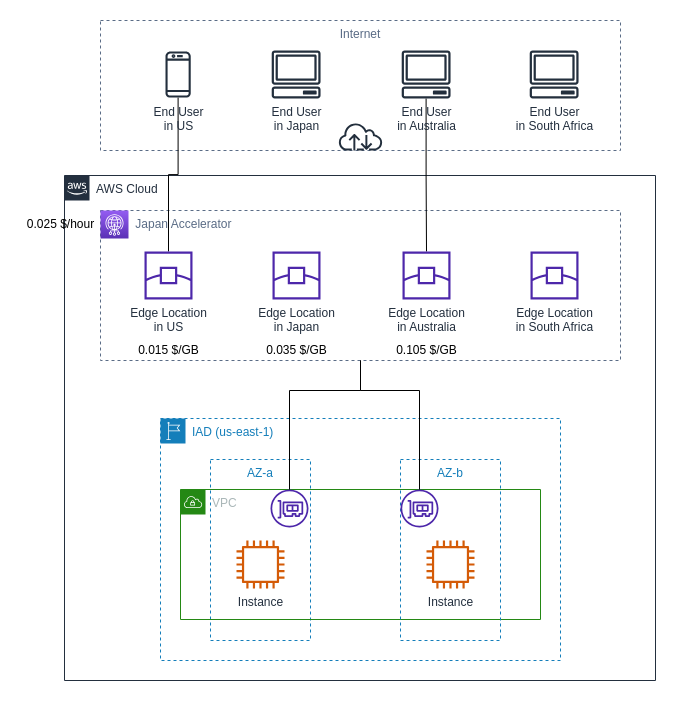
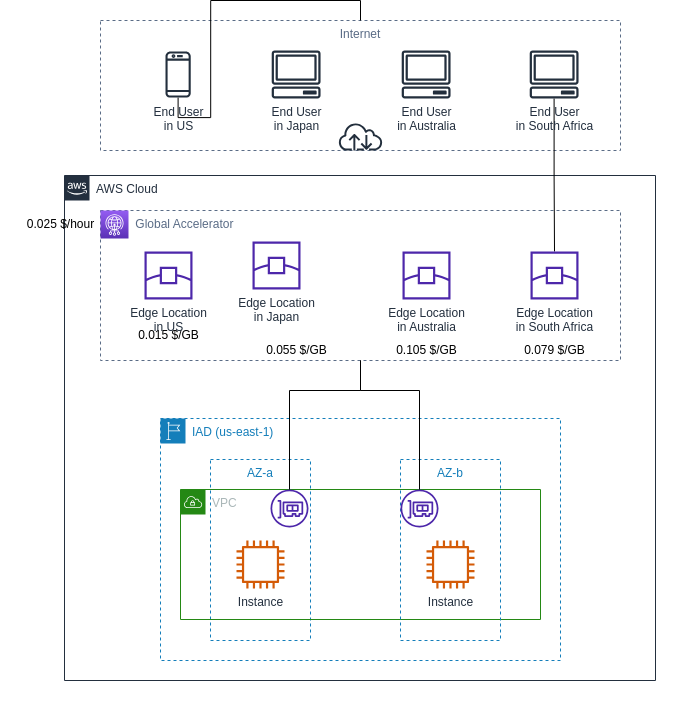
- <mxCell id="18" style="edgeStyle=orthogonalEdgeStyle;rounded=0;orthogonalLoop=1;jettySize=auto;html=1;endArrow=none;endFill=0;" edge="1" parent="1" source="19" target="26"><mxGeometry relative="1" as="geometry" /></mxCell>
+ <mxCell id="16" style="edgeStyle=orthogonalEdgeStyle;rounded=0;orthogonalLoop=1;jettySize=auto;html=1;endArrow=none;endFill=0;" edge="1" parent="1" source="17" target="27"><mxGeometry relative="1" as="geometry" /></mxCell>
- <mxCell id="14" style="edgeStyle=orthogonalEdgeStyle;rounded=0;orthogonalLoop=1;jettySize=auto;html=1;endArrow=none;endFill=0;" edge="1" parent="1" source="15" target="25"><mxGeometry relative="1" as="geometry" /></mxCell>
+ <mxCell id="14" style="edgeStyle=orthogonalEdgeStyle;rounded=0;orthogonalLoop=1;jettySize=auto;html=1;endArrow=none;endFill=0;" edge="1" parent="1" source="15" target="5"><mxGeometry relative="1" as="geometry" /></mxCell>
- <mxCell id="4" value="          Japan Accelerator" style="fillColor=none;strokeColor=#5A6C86;dashed=1;verticalAlign=top;fontStyle=0;fontColor=#5A6C86;align=left;" vertex="1" parent="1"><mxGeometry x="100" y="210" width="520" height="150" as="geometry" /></mxCell>
+ <mxCell id="4" value="          Global Accelerator" style="fillColor=none;strokeColor=#5A6C86;dashed=1;verticalAlign=top;fontStyle=0;fontColor=#5A6C86;align=left;" vertex="1" parent="1"><mxGeometry x="100" y="210" width="520" height="150" as="geometry" /></mxCell>
- <mxCell id="24" value="Edge Location&lt;br&gt;in Japan" style="sketch=0;outlineConnect=0;fontColor=#232F3E;gradientColor=none;fillColor=#4D27AA;strokeColor=none;dashed=0;verticalLabelPosition=bottom;verticalAlign=top;align=center;html=1;fontSize=12;fontStyle=0;aspect=fixed;pointerEvents=1;shape=mxgraph.aws4.edge_location;" vertex="1" parent="1"><mxGeometry x="272" y="251" width="48" height="48" as="geometry" /></mxCell>
+ <mxCell id="24" value="Edge Location&lt;br&gt;in Japan" style="sketch=0;outlineConnect=0;fontColor=#232F3E;gradientColor=none;fillColor=#4D27AA;strokeColor=none;dashed=0;verticalLabelPosition=bottom;verticalAlign=top;align=center;html=1;fontSize=12;fontStyle=0;aspect=fixed;pointerEvents=1;shape=mxgraph.aws4.edge_location;" vertex="1" parent="1"><mxGeometry x="252" y="241" width="48" height="48" as="geometry" /></mxCell>
- <mxCell id="3" value="0.015 $/GB" style="text;html=1;align=center;verticalAlign=middle;resizable=0;points=[];autosize=1;strokeColor=none;fillColor=none;" vertex="1" parent="2"><mxGeometry x="63.62" y="165" width="80" height="20" as="geometry" /></mxCell>
+ <mxCell id="3" value="0.015 $/GB" style="text;html=1;align=center;verticalAlign=middle;resizable=0;points=[];autosize=1;strokeColor=none;fillColor=none;" vertex="1" parent="2"><mxGeometry x="63.62" y="150" width="80" height="20" as="geometry" /></mxCell>
- <mxCell id="29" value="0.035 $/GB" style="text;html=1;align=center;verticalAlign=middle;resizable=0;points=[];autosize=1;strokeColor=none;fillColor=none;" vertex="1" parent="1"><mxGeometry x="255.63" y="340" width="80" height="20" as="geometry" /></mxCell>
+ <mxCell id="29" value="0.055 $/GB" style="text;html=1;align=center;verticalAlign=middle;resizable=0;points=[];autosize=1;strokeColor=none;fillColor=none;" vertex="1" parent="1"><mxGeometry x="255.63" y="340" width="80" height="20" as="geometry" /></mxCell>
+ <mxCell id="31" value="0.079 $/GB" style="text;html=1;align=center;verticalAlign=middle;resizable=0;points=[];autosize=1;strokeColor=none;fillColor=none;" vertex="1" parent="1"><mxGeometry x="514" y="340" width="80" height="20" as="geometry" /></mxCell>
